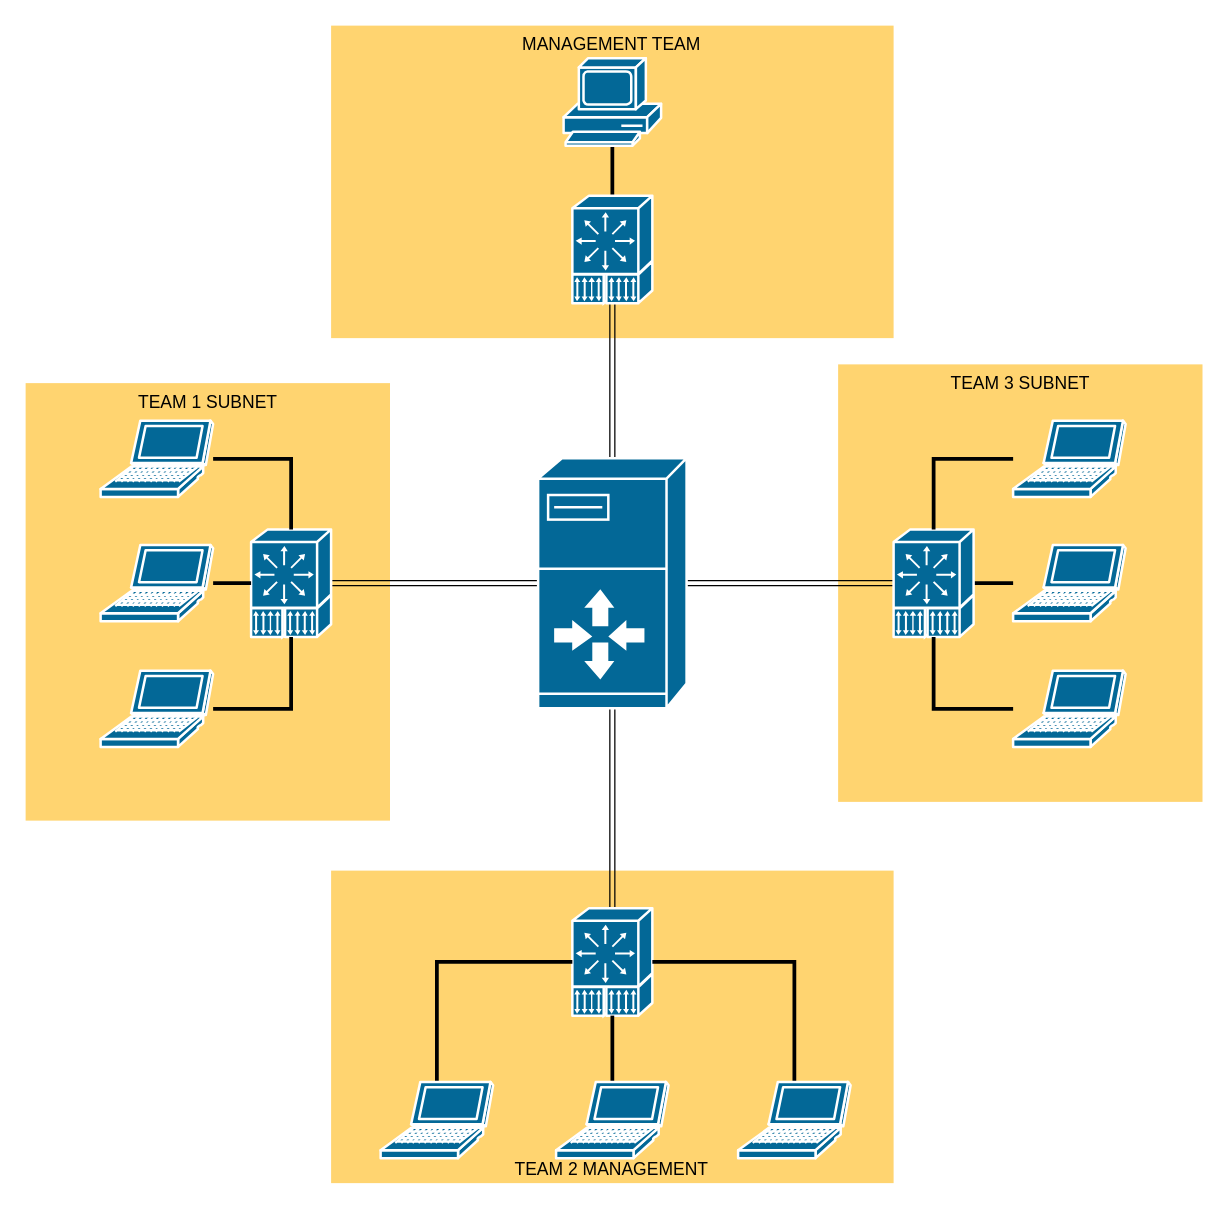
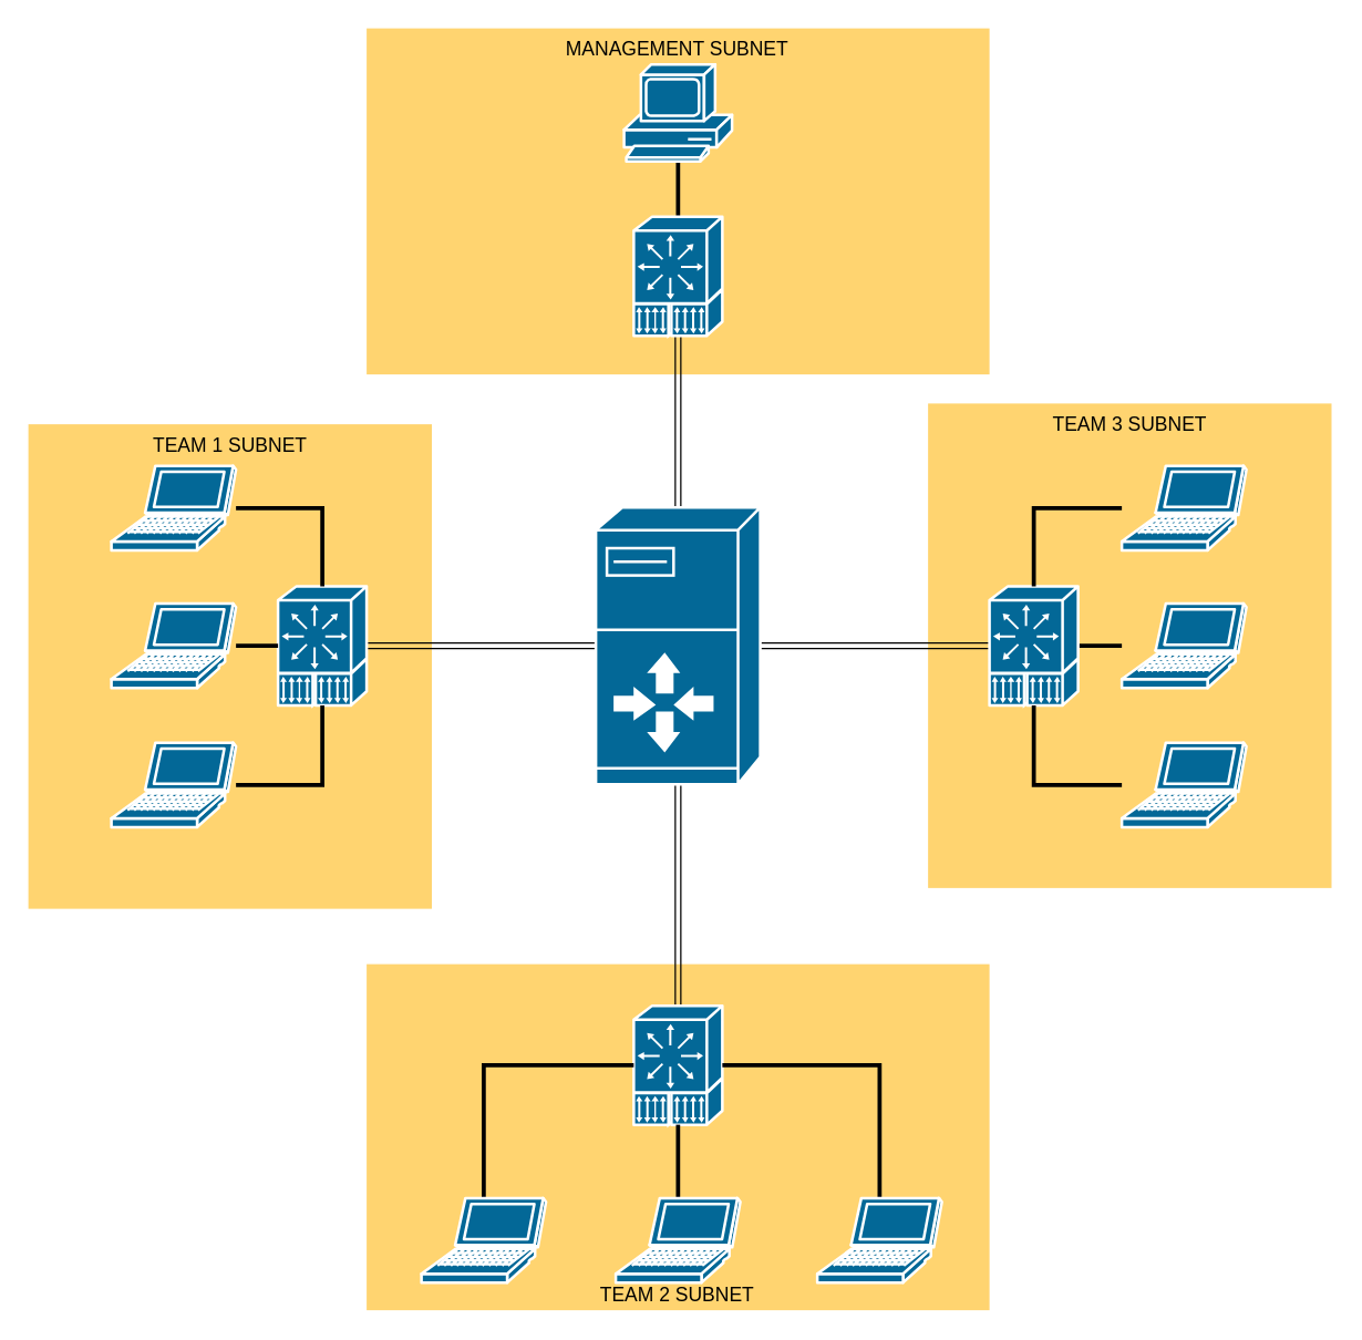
- <mxCell id="4" value="MANAGEMENT TEAM" style="whiteSpace=wrap;html=1;fillColor=#FFD470;gradientColor=none;fontSize=14;strokeColor=none;verticalAlign=top;" vertex="1" parent="1"><mxGeometry x="264.38" y="20" width="450" height="250" as="geometry" /></mxCell>
+ <mxCell id="4" value="MANAGEMENT SUBNET" style="whiteSpace=wrap;html=1;fillColor=#FFD470;gradientColor=none;fontSize=14;strokeColor=none;verticalAlign=top;" vertex="1" parent="1"><mxGeometry x="264.38" y="20" width="450" height="250" as="geometry" /></mxCell>
- <mxCell id="2" value="TEAM 2 MANAGEMENT" style="whiteSpace=wrap;html=1;fillColor=#FFD470;gradientColor=none;fontSize=14;strokeColor=none;verticalAlign=bottom;flipV=0;flipH=0;align=center;labelPosition=center;verticalLabelPosition=middle;direction=south;aspect=fixed;" vertex="1" parent="1"><mxGeometry x="264.38" y="696" width="450" height="250" as="geometry" /></mxCell>
+ <mxCell id="2" value="TEAM 2 SUBNET" style="whiteSpace=wrap;html=1;fillColor=#FFD470;gradientColor=none;fontSize=14;strokeColor=none;verticalAlign=bottom;flipV=0;flipH=0;align=center;labelPosition=center;verticalLabelPosition=middle;direction=south;aspect=fixed;" vertex="1" parent="1"><mxGeometry x="264.38" y="696" width="450" height="250" as="geometry" /></mxCell>
